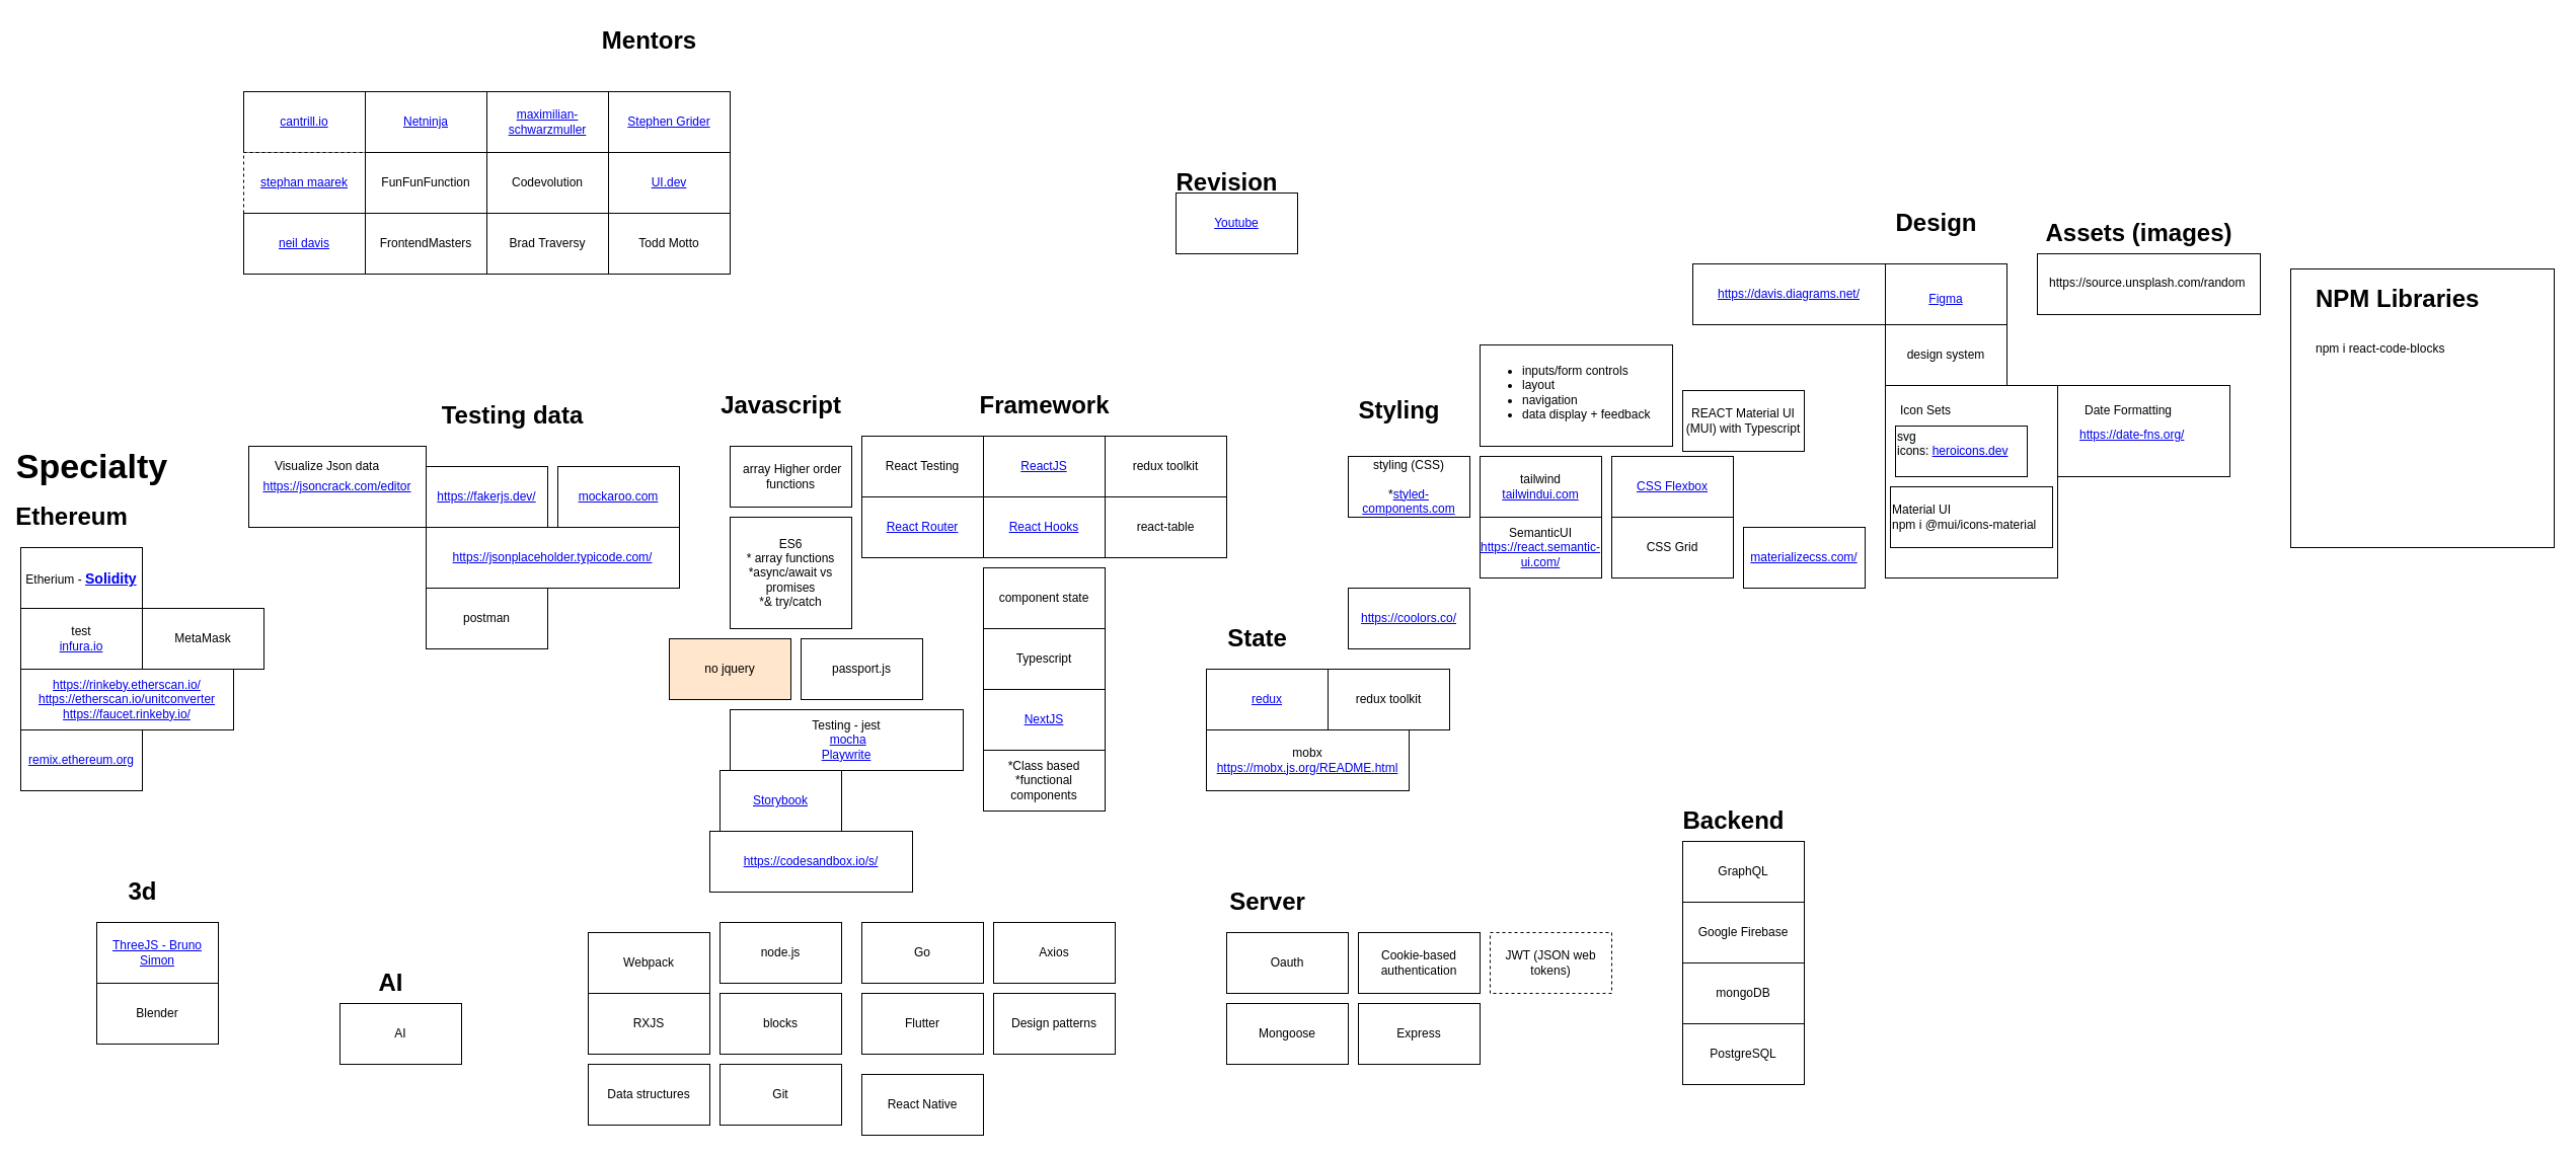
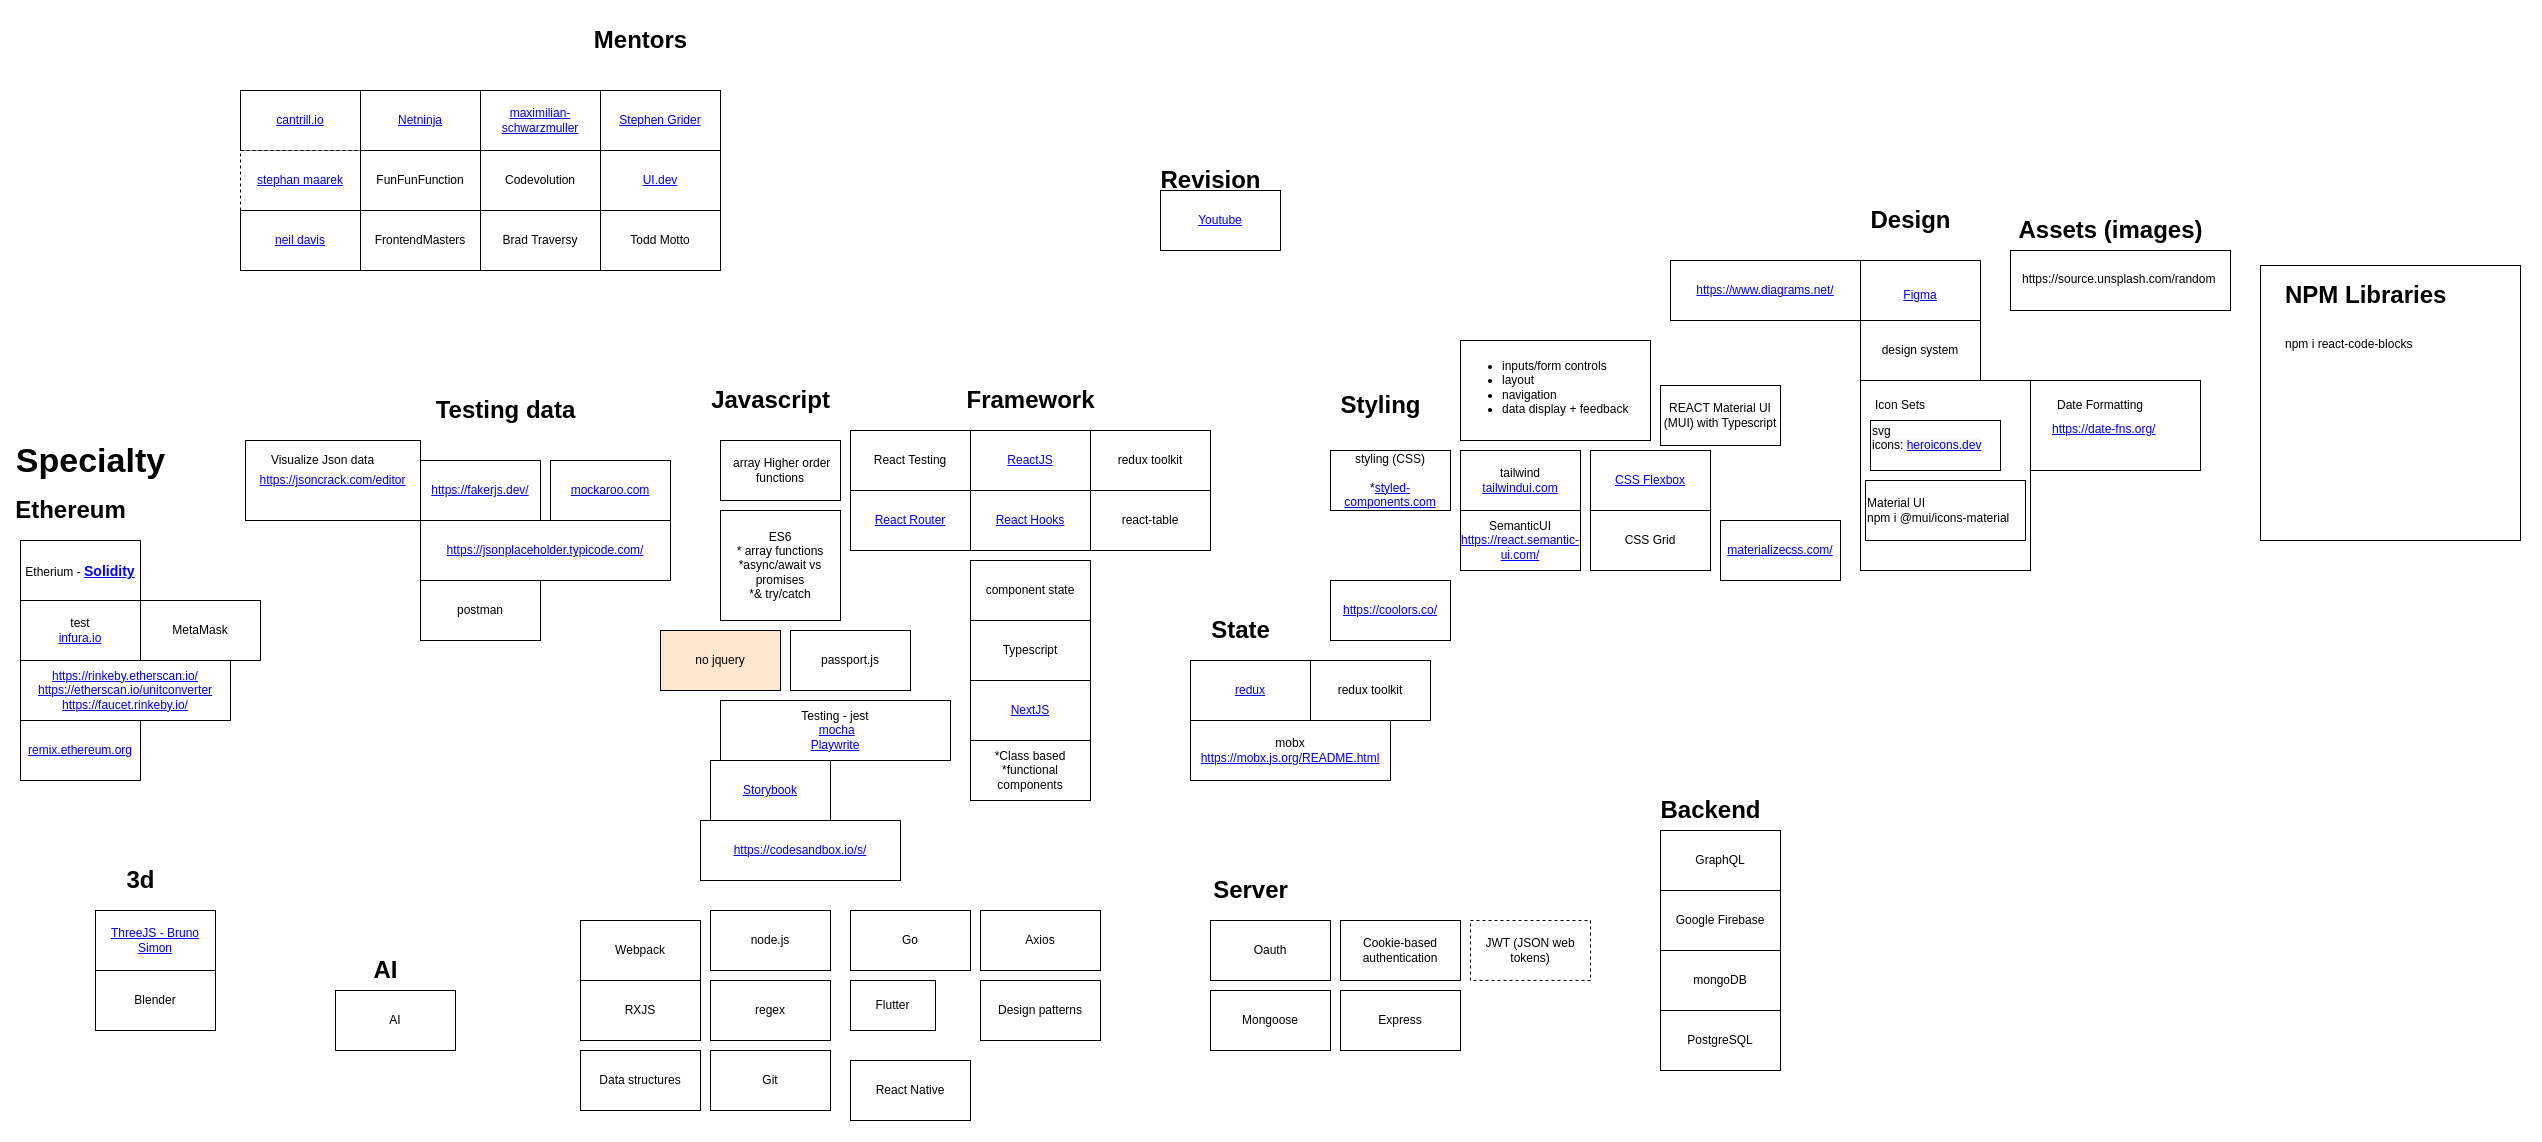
- <mxCell id="28" value="&lt;a href=&quot;https://www.diagrams.net/&quot;&gt;https://davis.diagrams.net/&lt;/a&gt;" style="rounded=0;whiteSpace=wrap;html=1;" parent="1" vertex="1"><mxGeometry x="1670" y="260" width="190" height="60" as="geometry" /></mxCell>
+ <mxCell id="28" value="&lt;a href=&quot;https://www.diagrams.net/&quot;&gt;https://www.diagrams.net/&lt;/a&gt;" style="rounded=0;whiteSpace=wrap;html=1;" parent="1" vertex="1"><mxGeometry x="1670" y="260" width="190" height="60" as="geometry" /></mxCell>
- <mxCell id="53" value="blocks" style="rounded=0;whiteSpace=wrap;html=1;fontSize=12;" parent="1" vertex="1"><mxGeometry x="710" y="980" width="120" height="60" as="geometry" /></mxCell>
+ <mxCell id="53" value="regex" style="rounded=0;whiteSpace=wrap;html=1;fontSize=12;" parent="1" vertex="1"><mxGeometry x="710" y="980" width="120" height="60" as="geometry" /></mxCell>
- <mxCell id="67" value="Flutter" style="rounded=0;whiteSpace=wrap;html=1;fontSize=12;" parent="1" vertex="1"><mxGeometry x="850" y="980" width="120" height="60" as="geometry" /></mxCell>
+ <mxCell id="67" value="Flutter" style="rounded=0;whiteSpace=wrap;html=1;fontSize=12;" parent="1" vertex="1"><mxGeometry x="850" y="980" width="85" height="50" as="geometry" /></mxCell>
